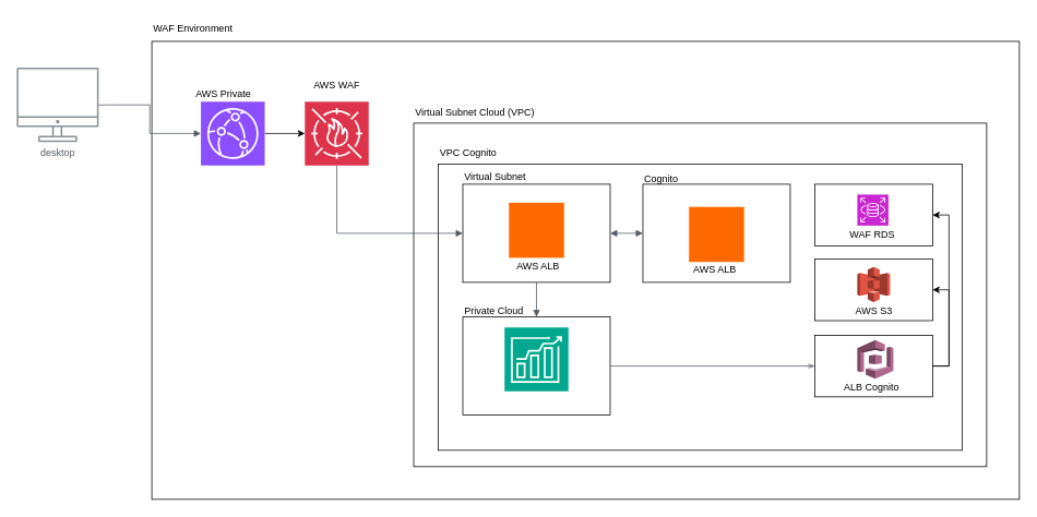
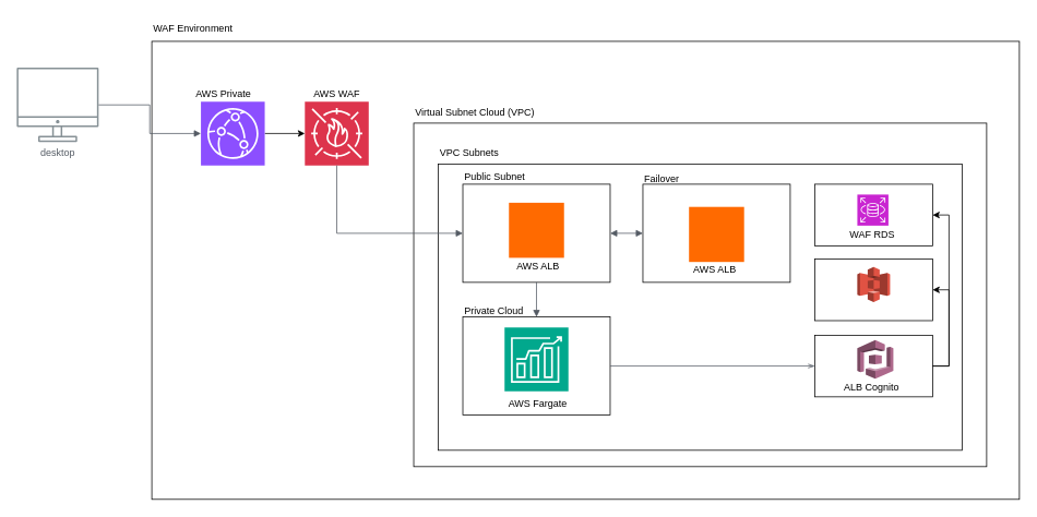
- <mxCell id="17" value="AWS WAF" style="text;html=1;whiteSpace=wrap;strokeColor=none;fillColor=none;align=left;verticalAlign=middle;rounded=0;" vertex="1" parent="1"><mxGeometry x="381" y="93.66" width="60" height="20" as="geometry" /></mxCell>
+ <mxCell id="17" value="AWS WAF" style="text;html=1;whiteSpace=wrap;strokeColor=none;fillColor=none;align=left;verticalAlign=middle;rounded=0;" vertex="1" parent="1"><mxGeometry x="381" y="103.66" width="60" height="20" as="geometry" /></mxCell>
- <mxCell id="20" value="VPC Cognito" style="text;html=1;whiteSpace=wrap;strokeColor=none;fillColor=none;align=left;verticalAlign=middle;rounded=0;" vertex="1" parent="1"><mxGeometry x="535" y="166.33" width="160" height="38.34" as="geometry" /></mxCell>
+ <mxCell id="20" value="VPC Subnets" style="text;html=1;whiteSpace=wrap;strokeColor=none;fillColor=none;align=left;verticalAlign=middle;rounded=0;" vertex="1" parent="1"><mxGeometry x="535" y="166.33" width="160" height="38.34" as="geometry" /></mxCell>
- <mxCell id="22" value="Virtual Subnet" style="text;html=1;whiteSpace=wrap;strokeColor=none;fillColor=none;align=left;verticalAlign=middle;rounded=0;" vertex="1" parent="1"><mxGeometry x="565" y="196.33" width="160" height="38.34" as="geometry" /></mxCell>
+ <mxCell id="22" value="Public Subnet" style="text;html=1;whiteSpace=wrap;strokeColor=none;fillColor=none;align=left;verticalAlign=middle;rounded=0;" vertex="1" parent="1"><mxGeometry x="565" y="196.33" width="160" height="38.34" as="geometry" /></mxCell>
- <mxCell id="39" value="Cognito" style="text;html=1;whiteSpace=wrap;strokeColor=none;fillColor=none;align=left;verticalAlign=middle;rounded=0;" vertex="1" parent="1"><mxGeometry x="785" y="198.99" width="160" height="38.34" as="geometry" /></mxCell>
+ <mxCell id="39" value="Failover" style="text;html=1;whiteSpace=wrap;strokeColor=none;fillColor=none;align=left;verticalAlign=middle;rounded=0;" vertex="1" parent="1"><mxGeometry x="785" y="198.99" width="160" height="38.34" as="geometry" /></mxCell>
- <mxCell id="31" value="AWS S3" style="text;html=1;whiteSpace=wrap;strokeColor=none;fillColor=none;align=left;verticalAlign=middle;rounded=0;" vertex="1" parent="1"><mxGeometry x="1043" y="368.84" width="50" height="21.5" as="geometry" /></mxCell>
+ <mxCell id="25" value="AWS Fargate" style="text;html=1;whiteSpace=wrap;strokeColor=none;fillColor=none;align=left;verticalAlign=middle;rounded=0;" vertex="1" parent="1"><mxGeometry x="618.67" y="482.67" width="80" height="20" as="geometry" /></mxCell>
